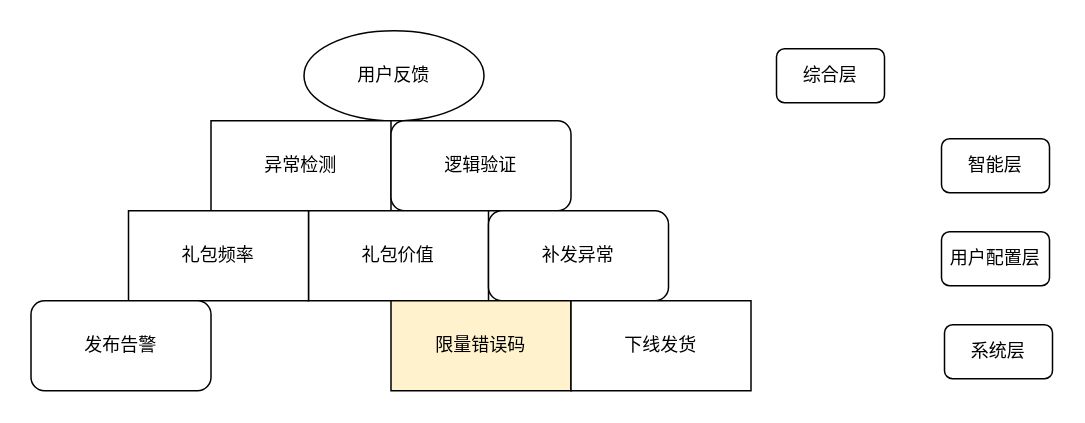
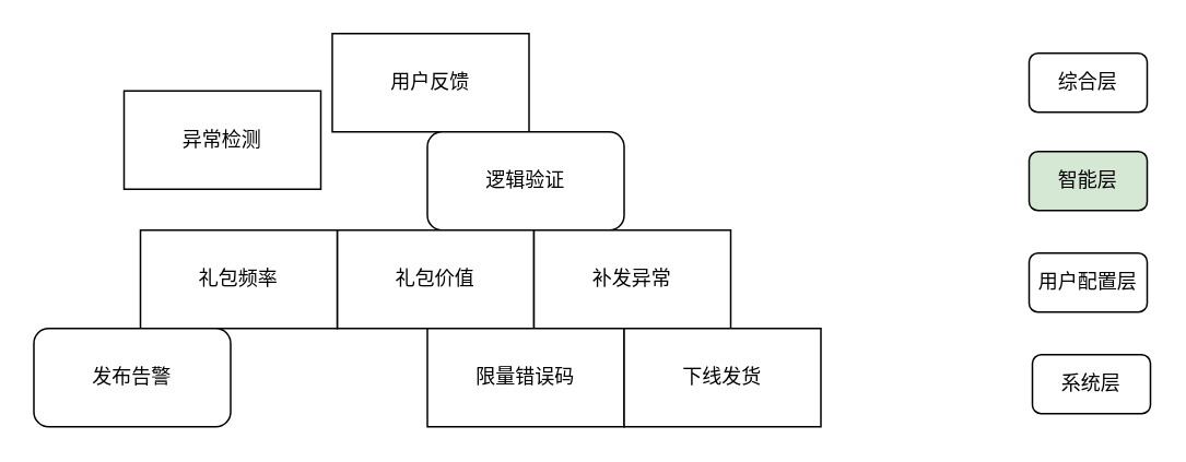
- <mxCell id="2" value="用户反馈" style="ellipse;whiteSpace=wrap;html=1;" vertex="1" parent="1"><mxGeometry x="202" y="20" width="120" height="60" as="geometry" /></mxCell>
+ <mxCell id="2" value="用户反馈" style="rounded=0;whiteSpace=wrap;html=1;" vertex="1" parent="1"><mxGeometry x="202" y="20" width="120" height="60" as="geometry" /></mxCell>
- <mxCell id="14" value="综合层" style="rounded=1;whiteSpace=wrap;html=1;" vertex="1" parent="1"><mxGeometry x="517" y="32" width="72" height="36" as="geometry" /></mxCell>
+ <mxCell id="14" value="综合层" style="rounded=1;whiteSpace=wrap;html=1;" vertex="1" parent="1"><mxGeometry x="627" y="32" width="72" height="36" as="geometry" /></mxCell>
- <mxCell id="3" value="异常检测" style="rounded=0;whiteSpace=wrap;html=1;" vertex="1" parent="1"><mxGeometry x="140" y="80" width="120" height="60" as="geometry" /></mxCell>
+ <mxCell id="3" value="异常检测" style="rounded=0;whiteSpace=wrap;html=1;" vertex="1" parent="1"><mxGeometry x="75" y="55" width="120" height="60" as="geometry" /></mxCell>
- <mxCell id="13" value="智能层" style="rounded=1;whiteSpace=wrap;html=1;" vertex="1" parent="1"><mxGeometry x="627" y="92" width="72" height="36" as="geometry" /></mxCell>
+ <mxCell id="13" value="智能层" style="rounded=1;whiteSpace=wrap;html=1;fillColor=#d5e8d4;" vertex="1" parent="1"><mxGeometry x="627" y="92" width="72" height="36" as="geometry" /></mxCell>
- <mxCell id="7" value="补发异常" style="whiteSpace=wrap;html=1;rounded=1;" vertex="1" parent="1"><mxGeometry x="325" y="140" width="120" height="60" as="geometry" /></mxCell>
+ <mxCell id="7" value="补发异常" style="rounded=0;whiteSpace=wrap;html=1;" vertex="1" parent="1"><mxGeometry x="325" y="140" width="120" height="60" as="geometry" /></mxCell>
- <mxCell id="9" value="限量错误码" style="rounded=0;whiteSpace=wrap;html=1;fillColor=#fff2cc;" vertex="1" parent="1"><mxGeometry x="260" y="200" width="120" height="60" as="geometry" /></mxCell>
+ <mxCell id="9" value="限量错误码" style="rounded=0;whiteSpace=wrap;html=1;" vertex="1" parent="1"><mxGeometry x="260" y="200" width="120" height="60" as="geometry" /></mxCell>
